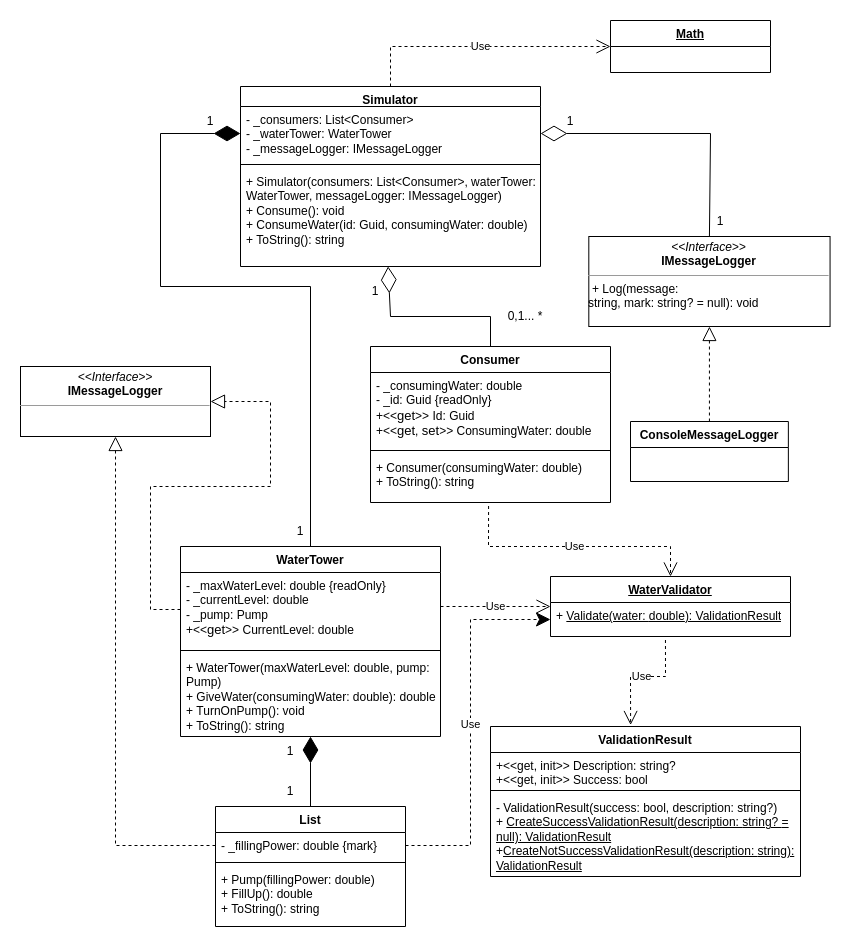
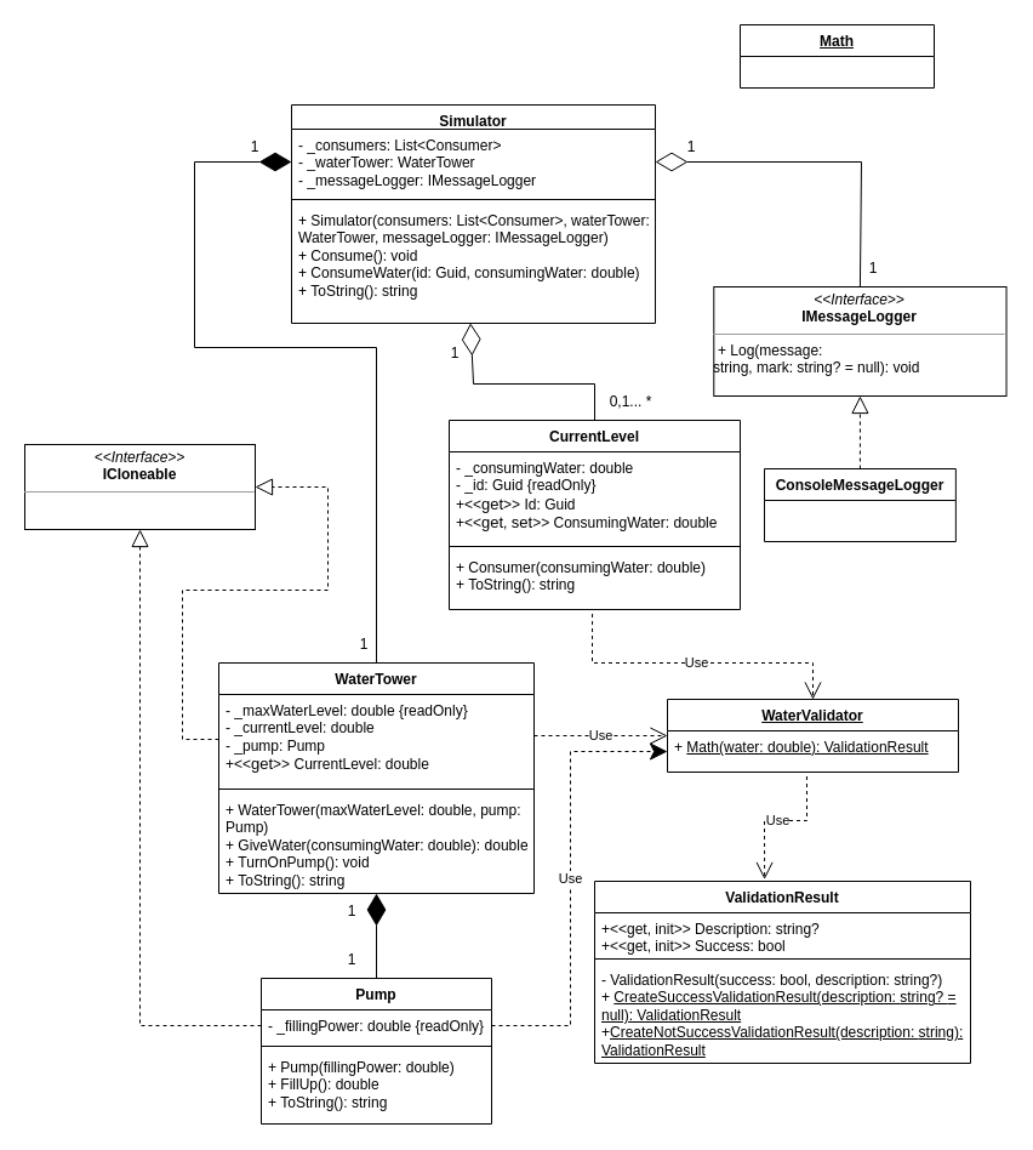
- <mxCell id="45" value="Use" style="endArrow=open;endSize=12;dashed=1;html=1;rounded=0;exitX=0.5;exitY=0;exitDx=0;exitDy=0;entryX=0;entryY=0.5;entryDx=0;entryDy=0;" edge="1" parent="1" source="5" target="44"><mxGeometry width="160" relative="1" as="geometry"><mxPoint x="400" y="156" as="sourcePoint" /><mxPoint x="560" y="156" as="targetPoint" /><Array as="points"><mxPoint x="390" y="46" /></Array></mxGeometry></mxCell>
- <mxCell id="41" value="0,1... *" style="text;html=1;strokeColor=none;fillColor=none;align=center;verticalAlign=middle;whiteSpace=wrap;rounded=0;" vertex="1" parent="1"><mxGeometry x="495" y="301" width="60" height="30" as="geometry" /></mxCell>
+ <mxCell id="41" value="0,1... *" style="text;html=1;strokeColor=none;fillColor=none;align=center;verticalAlign=middle;whiteSpace=wrap;rounded=0;" vertex="1" parent="1"><mxGeometry x="490" y="316" width="60" height="30" as="geometry" /></mxCell>
- <mxCell id="17" value="Consumer" style="swimlane;fontStyle=1;align=center;verticalAlign=top;childLayout=stackLayout;horizontal=1;startSize=26;horizontalStack=0;resizeParent=1;resizeParentMax=0;resizeLast=0;collapsible=1;marginBottom=0;whiteSpace=wrap;html=1;" vertex="1" parent="1"><mxGeometry x="370" y="346" width="240" height="156" as="geometry" /></mxCell>
+ <mxCell id="17" value="CurrentLevel" style="swimlane;fontStyle=1;align=center;verticalAlign=top;childLayout=stackLayout;horizontal=1;startSize=26;horizontalStack=0;resizeParent=1;resizeParentMax=0;resizeLast=0;collapsible=1;marginBottom=0;whiteSpace=wrap;html=1;" vertex="1" parent="1"><mxGeometry x="370" y="346" width="240" height="156" as="geometry" /></mxCell>
- <mxCell id="27" value="&lt;p style=&quot;margin:0px;margin-top:4px;text-align:center;&quot;&gt;&lt;i&gt;&amp;lt;&amp;lt;Interface&amp;gt;&amp;gt;&lt;/i&gt;&lt;br&gt;&lt;b&gt;IMessageLogger&lt;/b&gt;&lt;/p&gt;&lt;hr size=&quot;1&quot;&gt;&lt;p style=&quot;margin:0px;margin-left:4px;&quot;&gt;&lt;br&gt;&lt;/p&gt;" style="verticalAlign=top;align=left;overflow=fill;fontSize=12;fontFamily=Helvetica;html=1;whiteSpace=wrap;" vertex="1" parent="1"><mxGeometry x="20" y="366" width="190" height="70" as="geometry" /></mxCell>
+ <mxCell id="27" value="&lt;p style=&quot;margin:0px;margin-top:4px;text-align:center;&quot;&gt;&lt;i&gt;&amp;lt;&amp;lt;Interface&amp;gt;&amp;gt;&lt;/i&gt;&lt;br&gt;&lt;b&gt;ICloneable&lt;/b&gt;&lt;/p&gt;&lt;hr size=&quot;1&quot;&gt;&lt;p style=&quot;margin:0px;margin-left:4px;&quot;&gt;&lt;br&gt;&lt;/p&gt;" style="verticalAlign=top;align=left;overflow=fill;fontSize=12;fontFamily=Helvetica;html=1;whiteSpace=wrap;" vertex="1" parent="1"><mxGeometry x="20" y="366" width="190" height="70" as="geometry" /></mxCell>
- <mxCell id="25" value="ConsoleMessageLogger" style="swimlane;fontStyle=1;align=center;verticalAlign=top;childLayout=stackLayout;horizontal=1;startSize=26;horizontalStack=0;resizeParent=1;resizeParentMax=0;resizeLast=0;collapsible=1;marginBottom=0;whiteSpace=wrap;html=1;" vertex="1" parent="1"><mxGeometry x="630" y="421" width="157.87" height="60" as="geometry" /></mxCell>
+ <mxCell id="25" value="ConsoleMessageLogger" style="swimlane;fontStyle=1;align=center;verticalAlign=top;childLayout=stackLayout;horizontal=1;startSize=26;horizontalStack=0;resizeParent=1;resizeParentMax=0;resizeLast=0;collapsible=1;marginBottom=0;whiteSpace=wrap;html=1;" vertex="1" parent="1"><mxGeometry x="630" y="386" width="157.87" height="60" as="geometry" /></mxCell>
- <mxCell id="3" value="+ &lt;u&gt;Validate(water:&amp;nbsp;&lt;/u&gt;&lt;u style=&quot;border-color: var(--border-color);&quot;&gt;double&lt;/u&gt;&lt;u&gt;):&amp;nbsp;ValidationResult&lt;/u&gt;" style="text;strokeColor=none;fillColor=none;align=left;verticalAlign=top;spacingLeft=4;spacingRight=4;overflow=hidden;rotatable=0;points=[[0,0.5],[1,0.5]];portConstraint=eastwest;whiteSpace=wrap;html=1;" vertex="1" parent="2"><mxGeometry y="26" width="240" height="34" as="geometry" /></mxCell>
+ <mxCell id="3" value="+ &lt;u&gt;Math(water:&amp;nbsp;&lt;/u&gt;&lt;u style=&quot;border-color: var(--border-color);&quot;&gt;double&lt;/u&gt;&lt;u&gt;):&amp;nbsp;ValidationResult&lt;/u&gt;" style="text;strokeColor=none;fillColor=none;align=left;verticalAlign=top;spacingLeft=4;spacingRight=4;overflow=hidden;rotatable=0;points=[[0,0.5],[1,0.5]];portConstraint=eastwest;whiteSpace=wrap;html=1;" vertex="1" parent="2"><mxGeometry y="26" width="240" height="34" as="geometry" /></mxCell>
- <mxCell id="13" value="List" style="swimlane;fontStyle=1;align=center;verticalAlign=top;childLayout=stackLayout;horizontal=1;startSize=26;horizontalStack=0;resizeParent=1;resizeParentMax=0;resizeLast=0;collapsible=1;marginBottom=0;whiteSpace=wrap;html=1;" vertex="1" parent="1"><mxGeometry x="215" y="806" width="190" height="120" as="geometry" /></mxCell>
+ <mxCell id="13" value="Pump" style="swimlane;fontStyle=1;align=center;verticalAlign=top;childLayout=stackLayout;horizontal=1;startSize=26;horizontalStack=0;resizeParent=1;resizeParentMax=0;resizeLast=0;collapsible=1;marginBottom=0;whiteSpace=wrap;html=1;" vertex="1" parent="1"><mxGeometry x="215" y="806" width="190" height="120" as="geometry" /></mxCell>
- <mxCell id="14" value="-&amp;nbsp;_fillingPower: double {mark}" style="text;strokeColor=none;fillColor=none;align=left;verticalAlign=top;spacingLeft=4;spacingRight=4;overflow=hidden;rotatable=0;points=[[0,0.5],[1,0.5]];portConstraint=eastwest;whiteSpace=wrap;html=1;" vertex="1" parent="13"><mxGeometry y="26" width="190" height="26" as="geometry" /></mxCell>
+ <mxCell id="14" value="-&amp;nbsp;_fillingPower: double {readOnly}" style="text;strokeColor=none;fillColor=none;align=left;verticalAlign=top;spacingLeft=4;spacingRight=4;overflow=hidden;rotatable=0;points=[[0,0.5],[1,0.5]];portConstraint=eastwest;whiteSpace=wrap;html=1;" vertex="1" parent="13"><mxGeometry y="26" width="190" height="26" as="geometry" /></mxCell>
